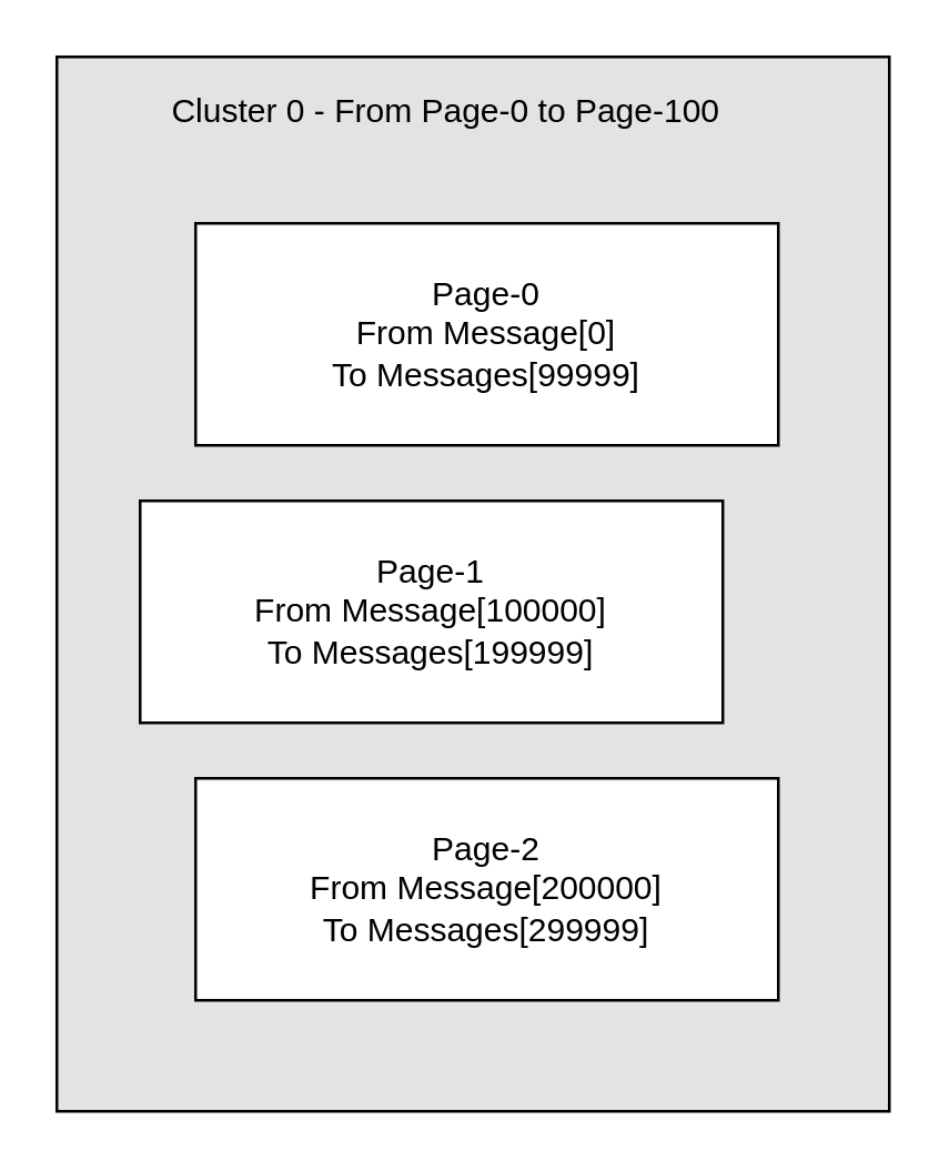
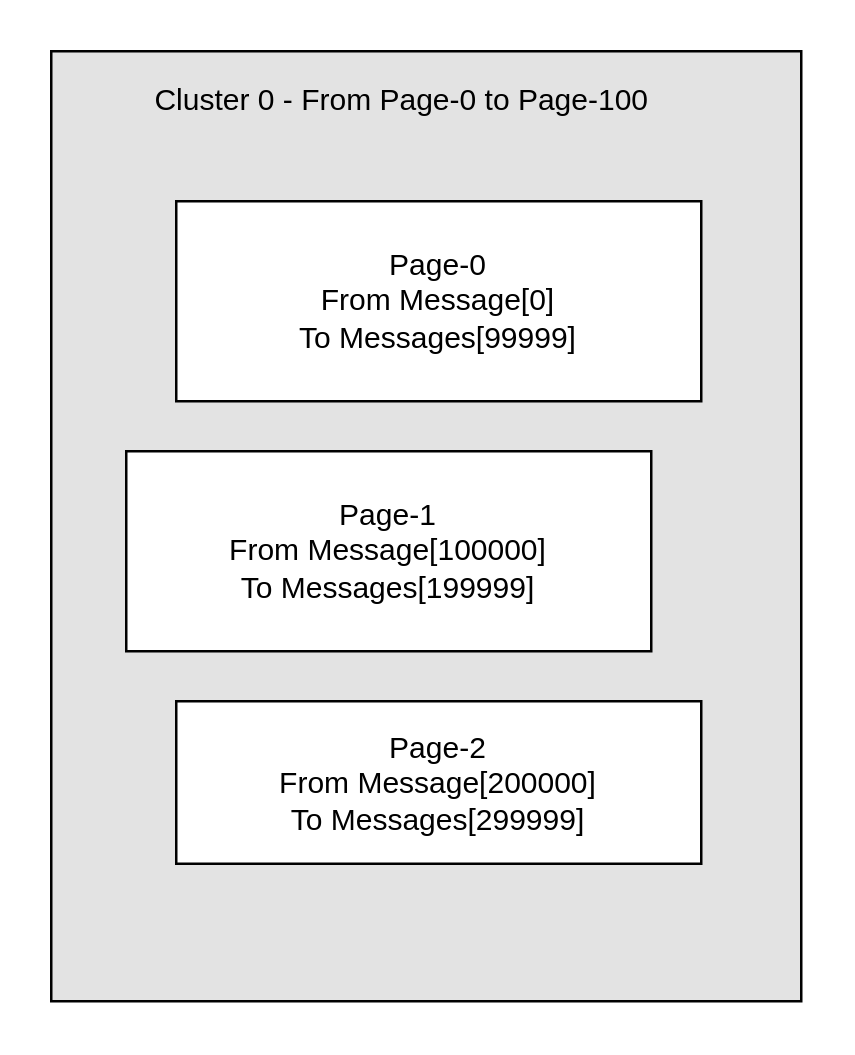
- <mxCell id="5" value="Page-2&lt;br&gt;From Message[200000]&lt;br&gt;To Messages[299999]" style="rounded=0;whiteSpace=wrap;html=1;" vertex="1" parent="1"><mxGeometry x="70" y="280" width="210" height="80" as="geometry" /></mxCell>
+ <mxCell id="5" value="Page-2&lt;br&gt;From Message[200000]&lt;br&gt;To Messages[299999]" style="rounded=0;whiteSpace=wrap;html=1;" vertex="1" parent="1"><mxGeometry x="70" y="280" width="210" height="65" as="geometry" /></mxCell>
